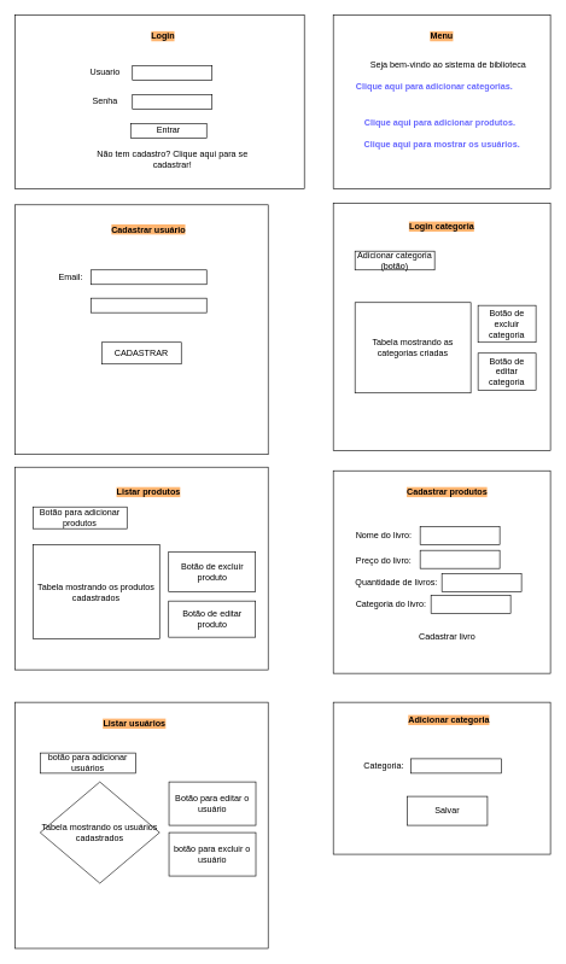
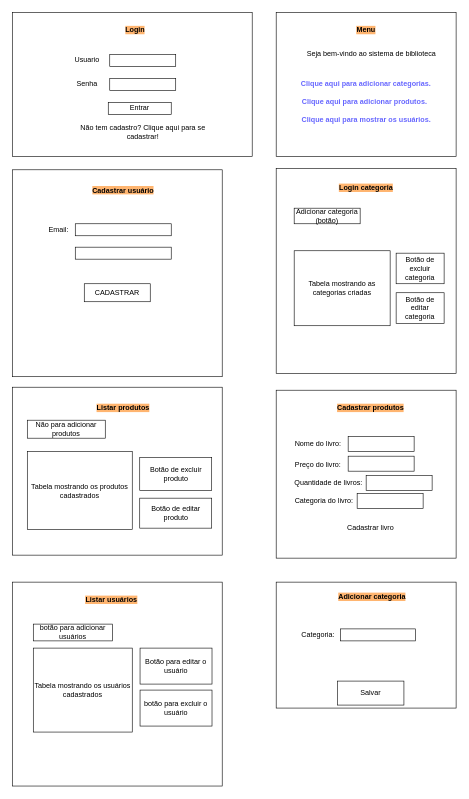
- <mxCell id="43" value="&lt;b&gt;&lt;font color=&quot;#6666ff&quot;&gt;Clique aqui para adicionar categorias.&lt;/font&gt;&lt;/b&gt;" style="text;html=1;strokeColor=none;fillColor=none;align=center;verticalAlign=middle;whiteSpace=wrap;rounded=0;" vertex="1" parent="1"><mxGeometry x="490" y="110" width="220" height="20" as="geometry" /></mxCell>
+ <mxCell id="43" value="&lt;b&gt;&lt;font color=&quot;#6666ff&quot;&gt;Clique aqui para adicionar categorias.&lt;/font&gt;&lt;/b&gt;" style="text;html=1;strokeColor=none;fillColor=none;align=center;verticalAlign=middle;whiteSpace=wrap;rounded=0;" vertex="1" parent="1"><mxGeometry x="500" y="130" width="220" height="20" as="geometry" /></mxCell>
- <mxCell id="25" value="Botão para adicionar produtos" style="rounded=0;whiteSpace=wrap;html=1;" parent="1" vertex="1"><mxGeometry x="45" y="700" width="130" height="30" as="geometry" /></mxCell>
+ <mxCell id="25" value="Não para adicionar produtos" style="rounded=0;whiteSpace=wrap;html=1;" parent="1" vertex="1"><mxGeometry x="45" y="700" width="130" height="30" as="geometry" /></mxCell>
- <mxCell id="56" value="Salvar" style="rounded=0;whiteSpace=wrap;html=1;" vertex="1" parent="1"><mxGeometry x="562" y="1100" width="111" height="40" as="geometry" /></mxCell>
+ <mxCell id="56" value="Salvar" style="rounded=0;whiteSpace=wrap;html=1;" vertex="1" parent="1"><mxGeometry x="562" y="1135" width="111" height="40" as="geometry" /></mxCell>
- <mxCell id="48" value="Tabela mostrando os usuários cadastrados" style="rhombus;whiteSpace=wrap;html=1;" vertex="1" parent="1"><mxGeometry x="55" y="1080" width="165" height="140" as="geometry" /></mxCell>
+ <mxCell id="48" value="Tabela mostrando os usuários cadastrados" style="rounded=0;whiteSpace=wrap;html=1;" vertex="1" parent="1"><mxGeometry x="55" y="1080" width="165" height="140" as="geometry" /></mxCell>
